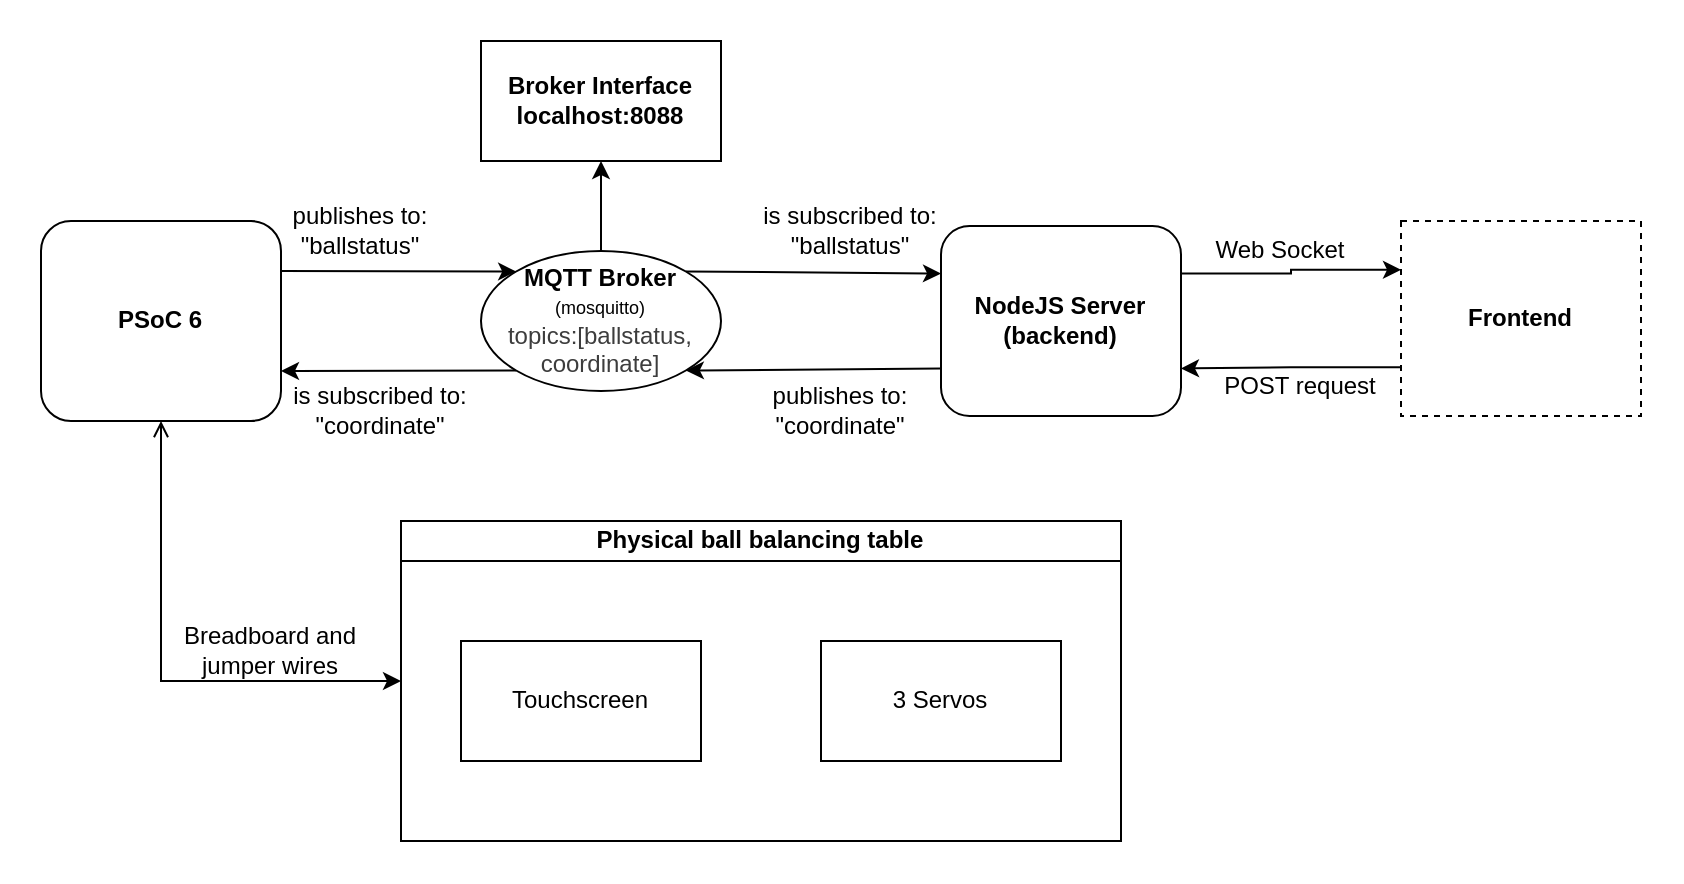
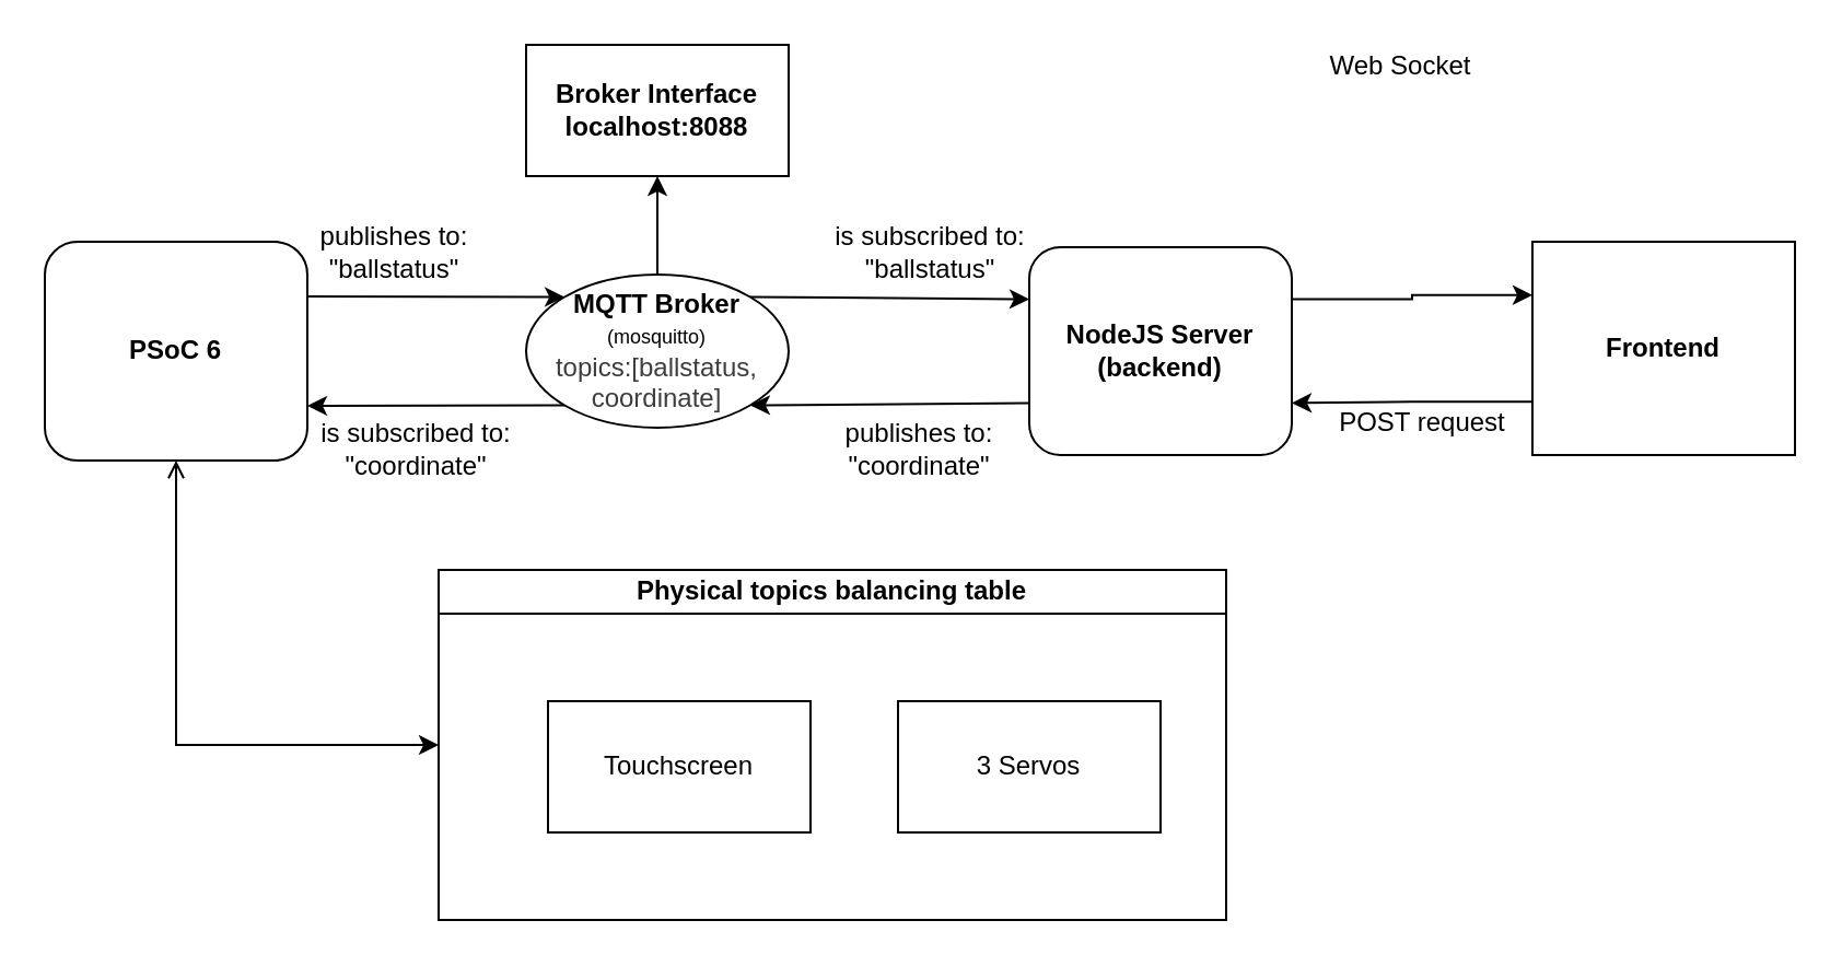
- <mxCell id="22" value="Web Socket" style="text;html=1;strokeColor=none;fillColor=none;align=center;verticalAlign=middle;whiteSpace=wrap;rounded=0;" vertex="1" parent="1"><mxGeometry x="600" y="110" width="80" height="30" as="geometry" /></mxCell>
+ <mxCell id="22" value="Web Socket" style="text;html=1;strokeColor=none;fillColor=none;align=center;verticalAlign=middle;whiteSpace=wrap;rounded=0;" vertex="1" parent="1"><mxGeometry x="600" y="15" width="80" height="30" as="geometry" /></mxCell>
- <mxCell id="13" value="Frontend" style="rounded=0;whiteSpace=wrap;html=1;fontStyle=1;dashed=1;" vertex="1" parent="1"><mxGeometry x="700" y="110" width="120" height="97.5" as="geometry" /></mxCell>
+ <mxCell id="13" value="Frontend" style="rounded=0;whiteSpace=wrap;html=1;fontStyle=1" vertex="1" parent="1"><mxGeometry x="700" y="110" width="120" height="97.5" as="geometry" /></mxCell>
- <mxCell id="15" value="Physical ball balancing table" style="swimlane;whiteSpace=wrap;html=1;startSize=20;" vertex="1" parent="1"><mxGeometry x="200" y="260" width="360" height="160" as="geometry"><mxRectangle x="200" y="460" width="200" height="30" as="alternateBounds" /></mxGeometry></mxCell>
+ <mxCell id="15" value="Physical topics balancing table" style="swimlane;whiteSpace=wrap;html=1;startSize=20;" vertex="1" parent="1"><mxGeometry x="200" y="260" width="360" height="160" as="geometry"><mxRectangle x="200" y="460" width="200" height="30" as="alternateBounds" /></mxGeometry></mxCell>
- <mxCell id="24" value="Breadboard and jumper wires" style="text;html=1;strokeColor=none;fillColor=none;align=center;verticalAlign=middle;whiteSpace=wrap;rounded=0;" vertex="1" parent="1"><mxGeometry x="80" y="310" width="110" height="30" as="geometry" /></mxCell>
- <mxCell id="16" value="Touchscreen" style="rounded=0;whiteSpace=wrap;html=1;fontStyle=0" vertex="1" parent="15"><mxGeometry x="30" y="60" width="120" height="60" as="geometry" /></mxCell>
+ <mxCell id="16" value="Touchscreen" style="rounded=0;whiteSpace=wrap;html=1;fontStyle=0" vertex="1" parent="15"><mxGeometry x="50" y="60" width="120" height="60" as="geometry" /></mxCell>
